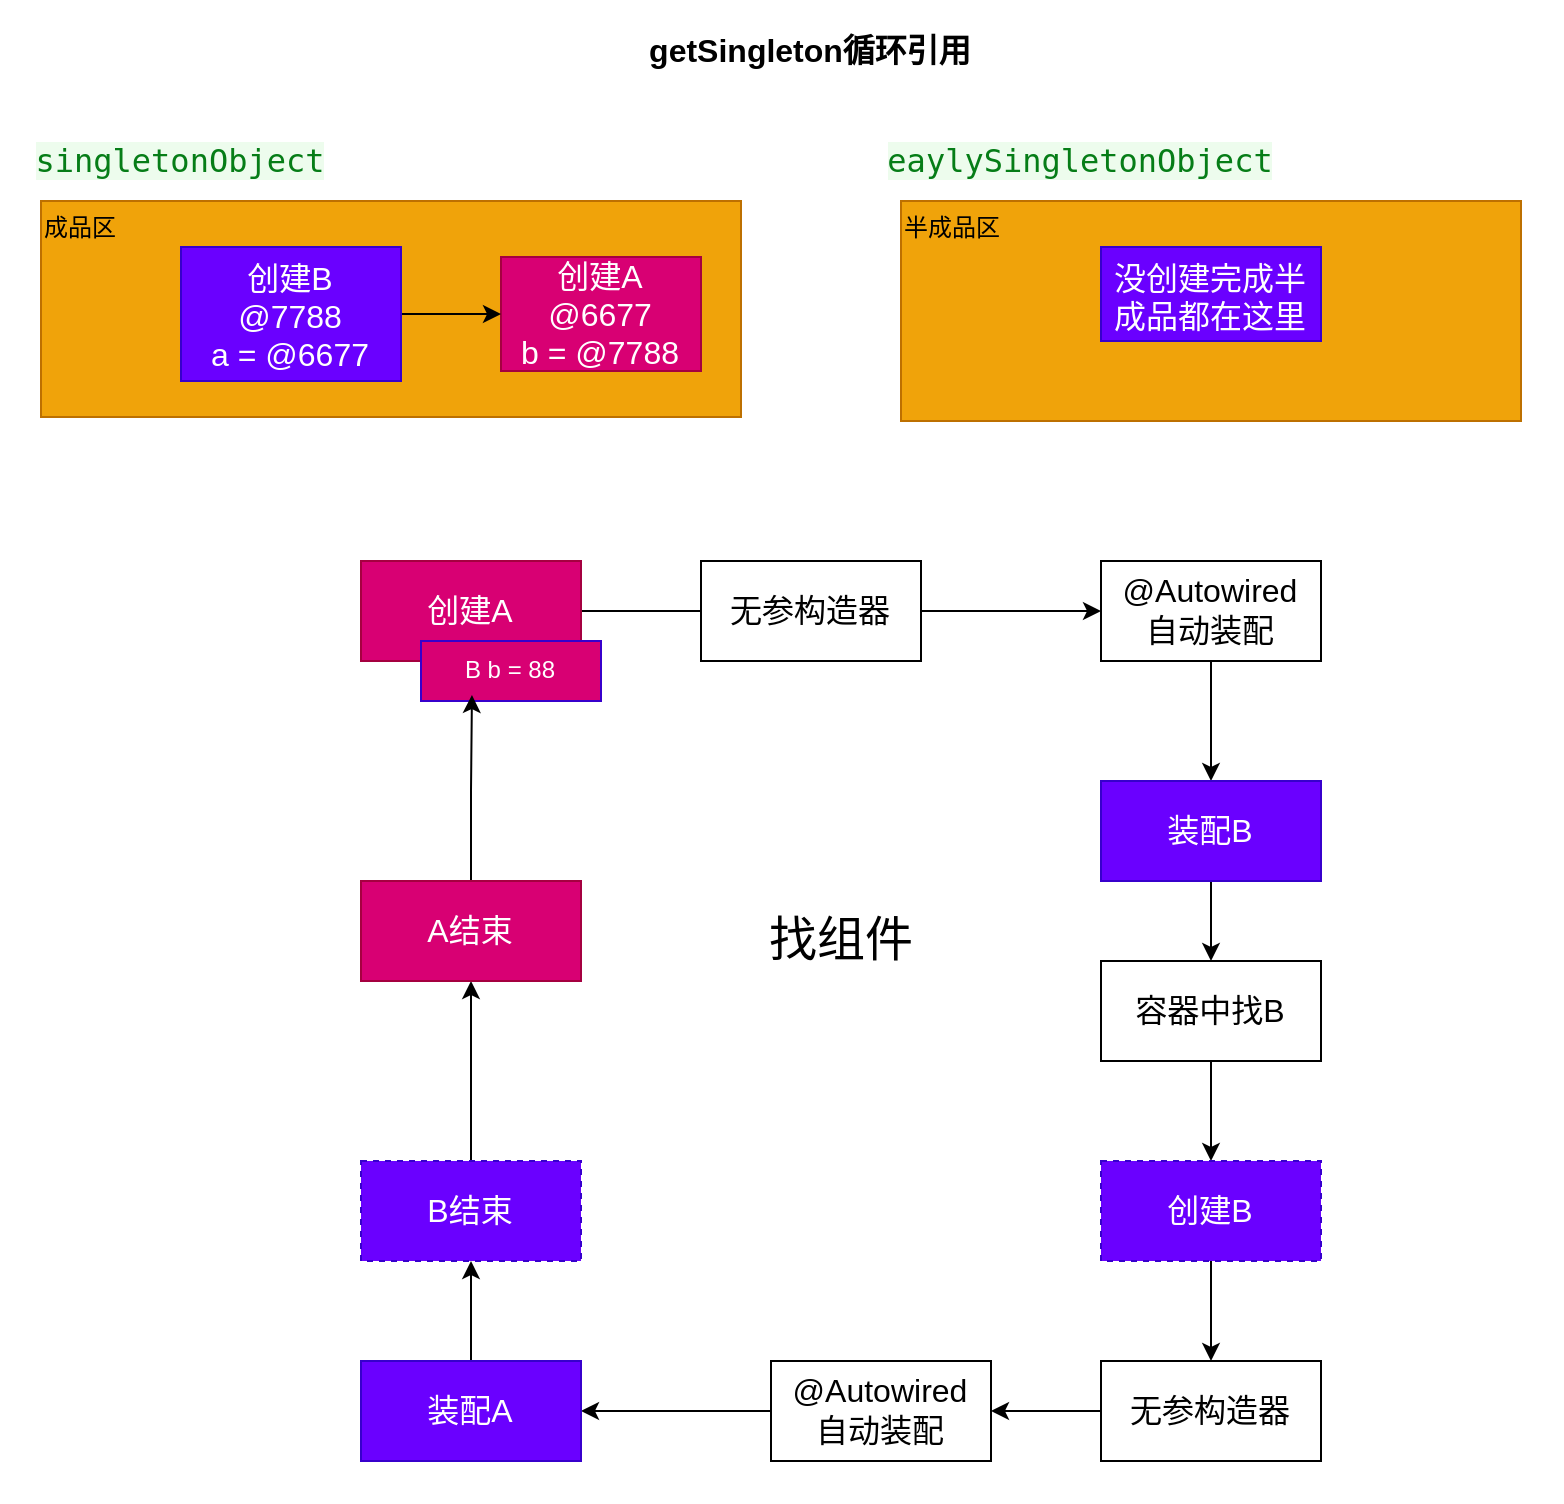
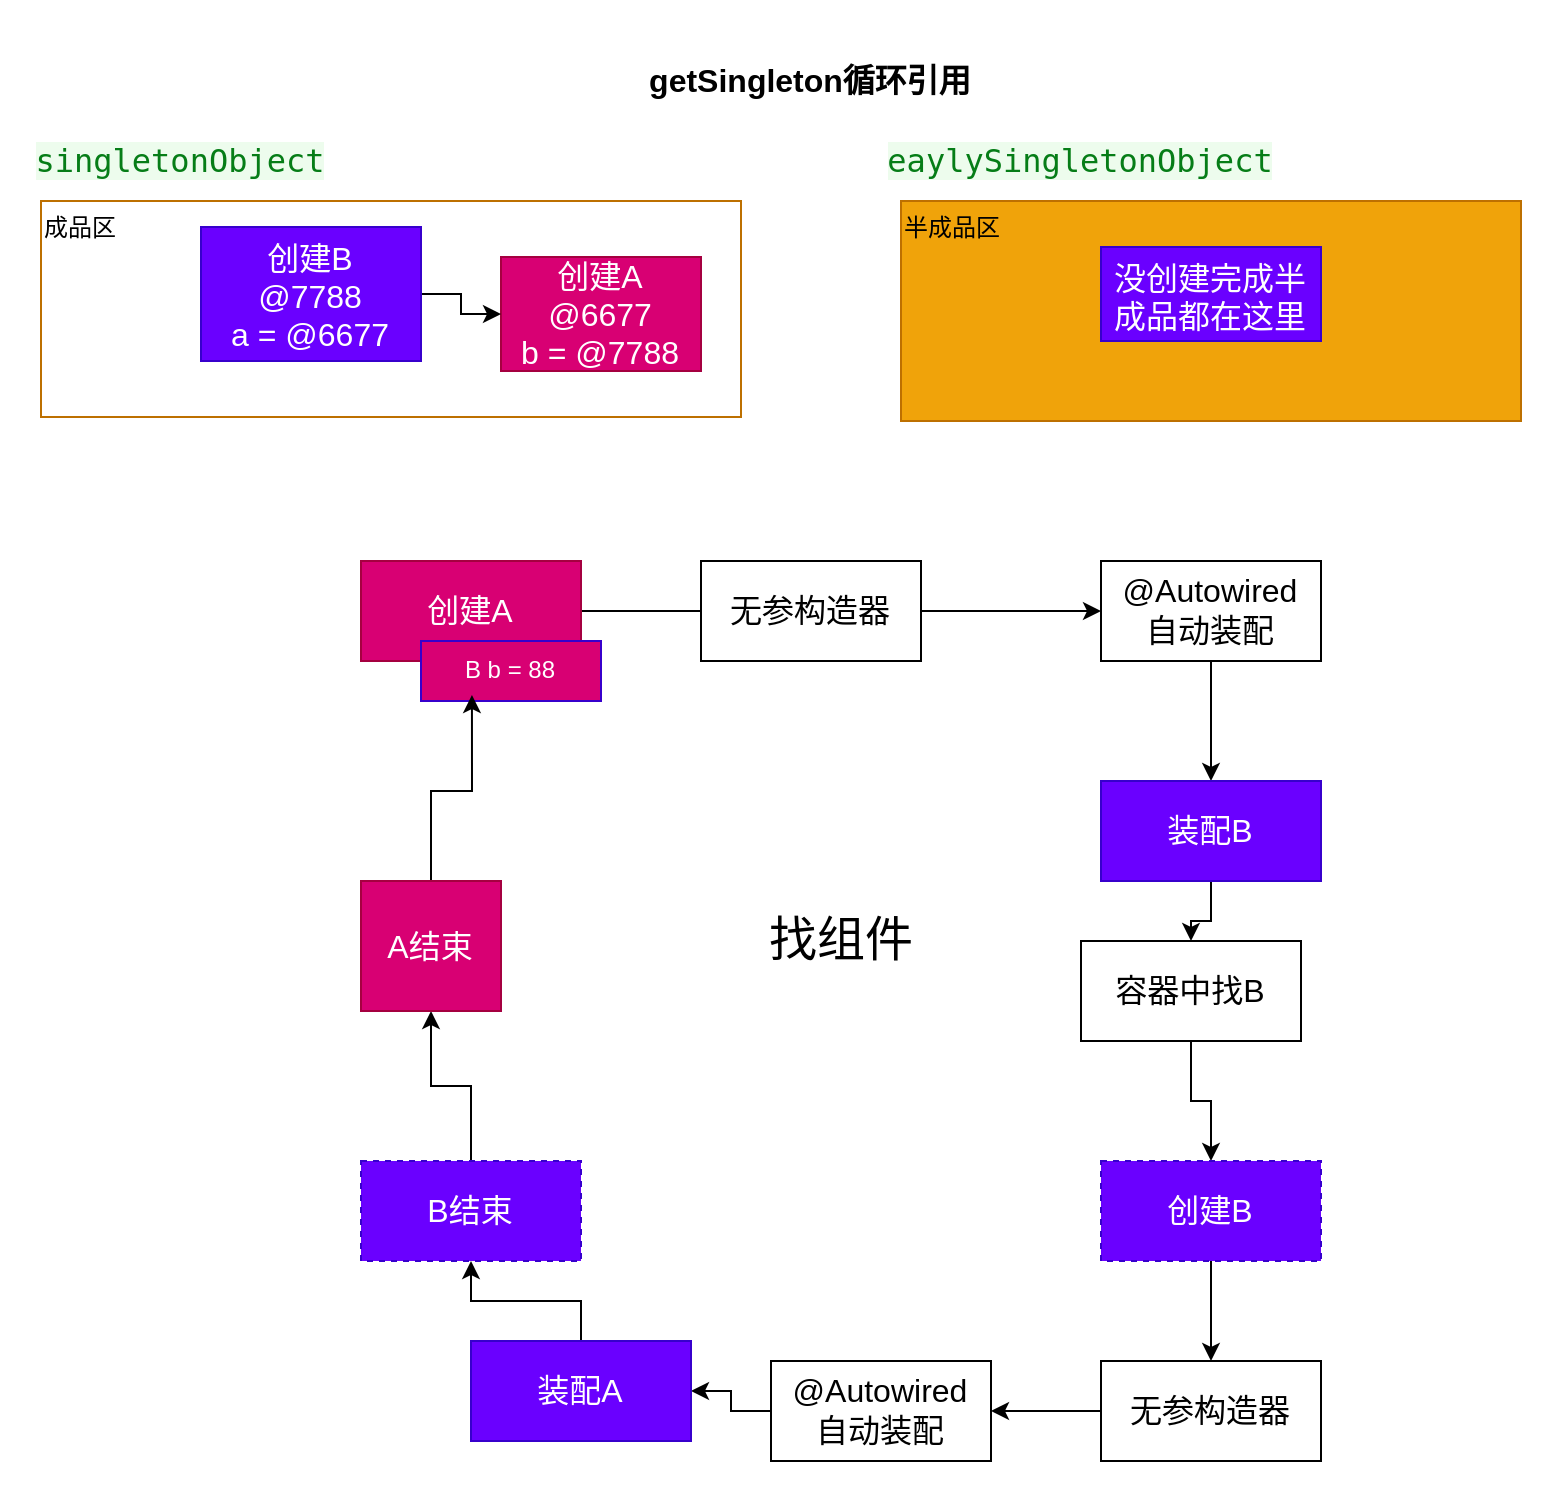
- <mxCell id="32" value="&lt;font style=&quot;font-size: 16px;&quot;&gt;&lt;b&gt;getSingleton循环引用&lt;/b&gt;&lt;/font&gt;" style="text;html=1;align=center;verticalAlign=middle;whiteSpace=wrap;rounded=0;" vertex="1" parent="1"><mxGeometry x="260" y="5" width="290" height="40" as="geometry" /></mxCell>
+ <mxCell id="32" value="&lt;font style=&quot;font-size: 16px;&quot;&gt;&lt;b&gt;getSingleton循环引用&lt;/b&gt;&lt;/font&gt;" style="text;html=1;align=center;verticalAlign=middle;whiteSpace=wrap;rounded=0;" vertex="1" parent="1"><mxGeometry x="260" y="20" width="290" height="40" as="geometry" /></mxCell>
- <mxCell id="21" value="成品区" style="rounded=0;whiteSpace=wrap;html=1;strokeColor=#BD7000;align=left;verticalAlign=top;fontFamily=Helvetica;fontSize=12;fontColor=#000000;fillColor=#f0a30a;" vertex="1" parent="1"><mxGeometry x="20" y="100" width="350" height="108" as="geometry" /></mxCell>
+ <mxCell id="21" value="成品区" style="rounded=0;whiteSpace=wrap;html=1;strokeColor=#BD7000;align=left;verticalAlign=top;fontFamily=Helvetica;fontSize=12;fontColor=#000000;fillColor=#ffffff;" vertex="1" parent="1"><mxGeometry x="20" y="100" width="350" height="108" as="geometry" /></mxCell>
- <mxCell id="25" value="&lt;font style=&quot;color: rgb(255, 255, 255);&quot;&gt;创建B&lt;/font&gt;&lt;div&gt;&lt;font style=&quot;color: rgb(255, 255, 255);&quot;&gt;@7788&lt;/font&gt;&lt;/div&gt;&lt;div&gt;&lt;font style=&quot;color: rgb(255, 255, 255);&quot;&gt;a = @6677&lt;/font&gt;&lt;/div&gt;" style="rounded=0;whiteSpace=wrap;html=1;strokeColor=#3700CC;align=center;verticalAlign=top;fontFamily=Helvetica;fontSize=16;fontColor=#ffffff;fillColor=#6a00ff;" vertex="1" parent="1"><mxGeometry x="90" y="123" width="110" height="67" as="geometry" /></mxCell>
+ <mxCell id="25" value="&lt;font style=&quot;color: rgb(255, 255, 255);&quot;&gt;创建B&lt;/font&gt;&lt;div&gt;&lt;font style=&quot;color: rgb(255, 255, 255);&quot;&gt;@7788&lt;/font&gt;&lt;/div&gt;&lt;div&gt;&lt;font style=&quot;color: rgb(255, 255, 255);&quot;&gt;a = @6677&lt;/font&gt;&lt;/div&gt;" style="rounded=0;whiteSpace=wrap;html=1;strokeColor=#3700CC;align=center;verticalAlign=top;fontFamily=Helvetica;fontSize=16;fontColor=#ffffff;fillColor=#6a00ff;" vertex="1" parent="1"><mxGeometry x="100" y="113" width="110" height="67" as="geometry" /></mxCell>
- <mxCell id="29" value="A结束" style="rounded=0;whiteSpace=wrap;html=1;strokeColor=#A50040;align=center;verticalAlign=middle;fontFamily=Helvetica;fontSize=16;fontColor=#ffffff;fillColor=#d80073;" vertex="1" parent="1"><mxGeometry x="180" y="440" width="110" height="50" as="geometry" /></mxCell>
+ <mxCell id="29" value="A结束" style="rounded=0;whiteSpace=wrap;html=1;strokeColor=#A50040;align=center;verticalAlign=middle;fontFamily=Helvetica;fontSize=16;fontColor=#ffffff;fillColor=#d80073;" vertex="1" parent="1"><mxGeometry x="180" y="440" width="70" height="65" as="geometry" /></mxCell>
- <mxCell id="11" value="容器中找B" style="rounded=0;whiteSpace=wrap;html=1;strokeColor=default;align=center;verticalAlign=middle;fontFamily=Helvetica;fontSize=16;fontColor=default;fillColor=default;" vertex="1" parent="1"><mxGeometry x="550" y="480" width="110" height="50" as="geometry" /></mxCell>
+ <mxCell id="11" value="容器中找B" style="rounded=0;whiteSpace=wrap;html=1;strokeColor=default;align=center;verticalAlign=middle;fontFamily=Helvetica;fontSize=16;fontColor=default;fillColor=default;" vertex="1" parent="1"><mxGeometry x="540" y="470" width="110" height="50" as="geometry" /></mxCell>
- <mxCell id="20" value="装配A" style="rounded=0;whiteSpace=wrap;html=1;strokeColor=#3700CC;align=center;verticalAlign=middle;fontFamily=Helvetica;fontSize=16;fontColor=#ffffff;fillColor=#6a00ff;" vertex="1" parent="1"><mxGeometry x="180" y="680" width="110" height="50" as="geometry" /></mxCell>
+ <mxCell id="20" value="装配A" style="rounded=0;whiteSpace=wrap;html=1;strokeColor=#3700CC;align=center;verticalAlign=middle;fontFamily=Helvetica;fontSize=16;fontColor=#ffffff;fillColor=#6a00ff;" vertex="1" parent="1"><mxGeometry x="235" y="670" width="110" height="50" as="geometry" /></mxCell>
